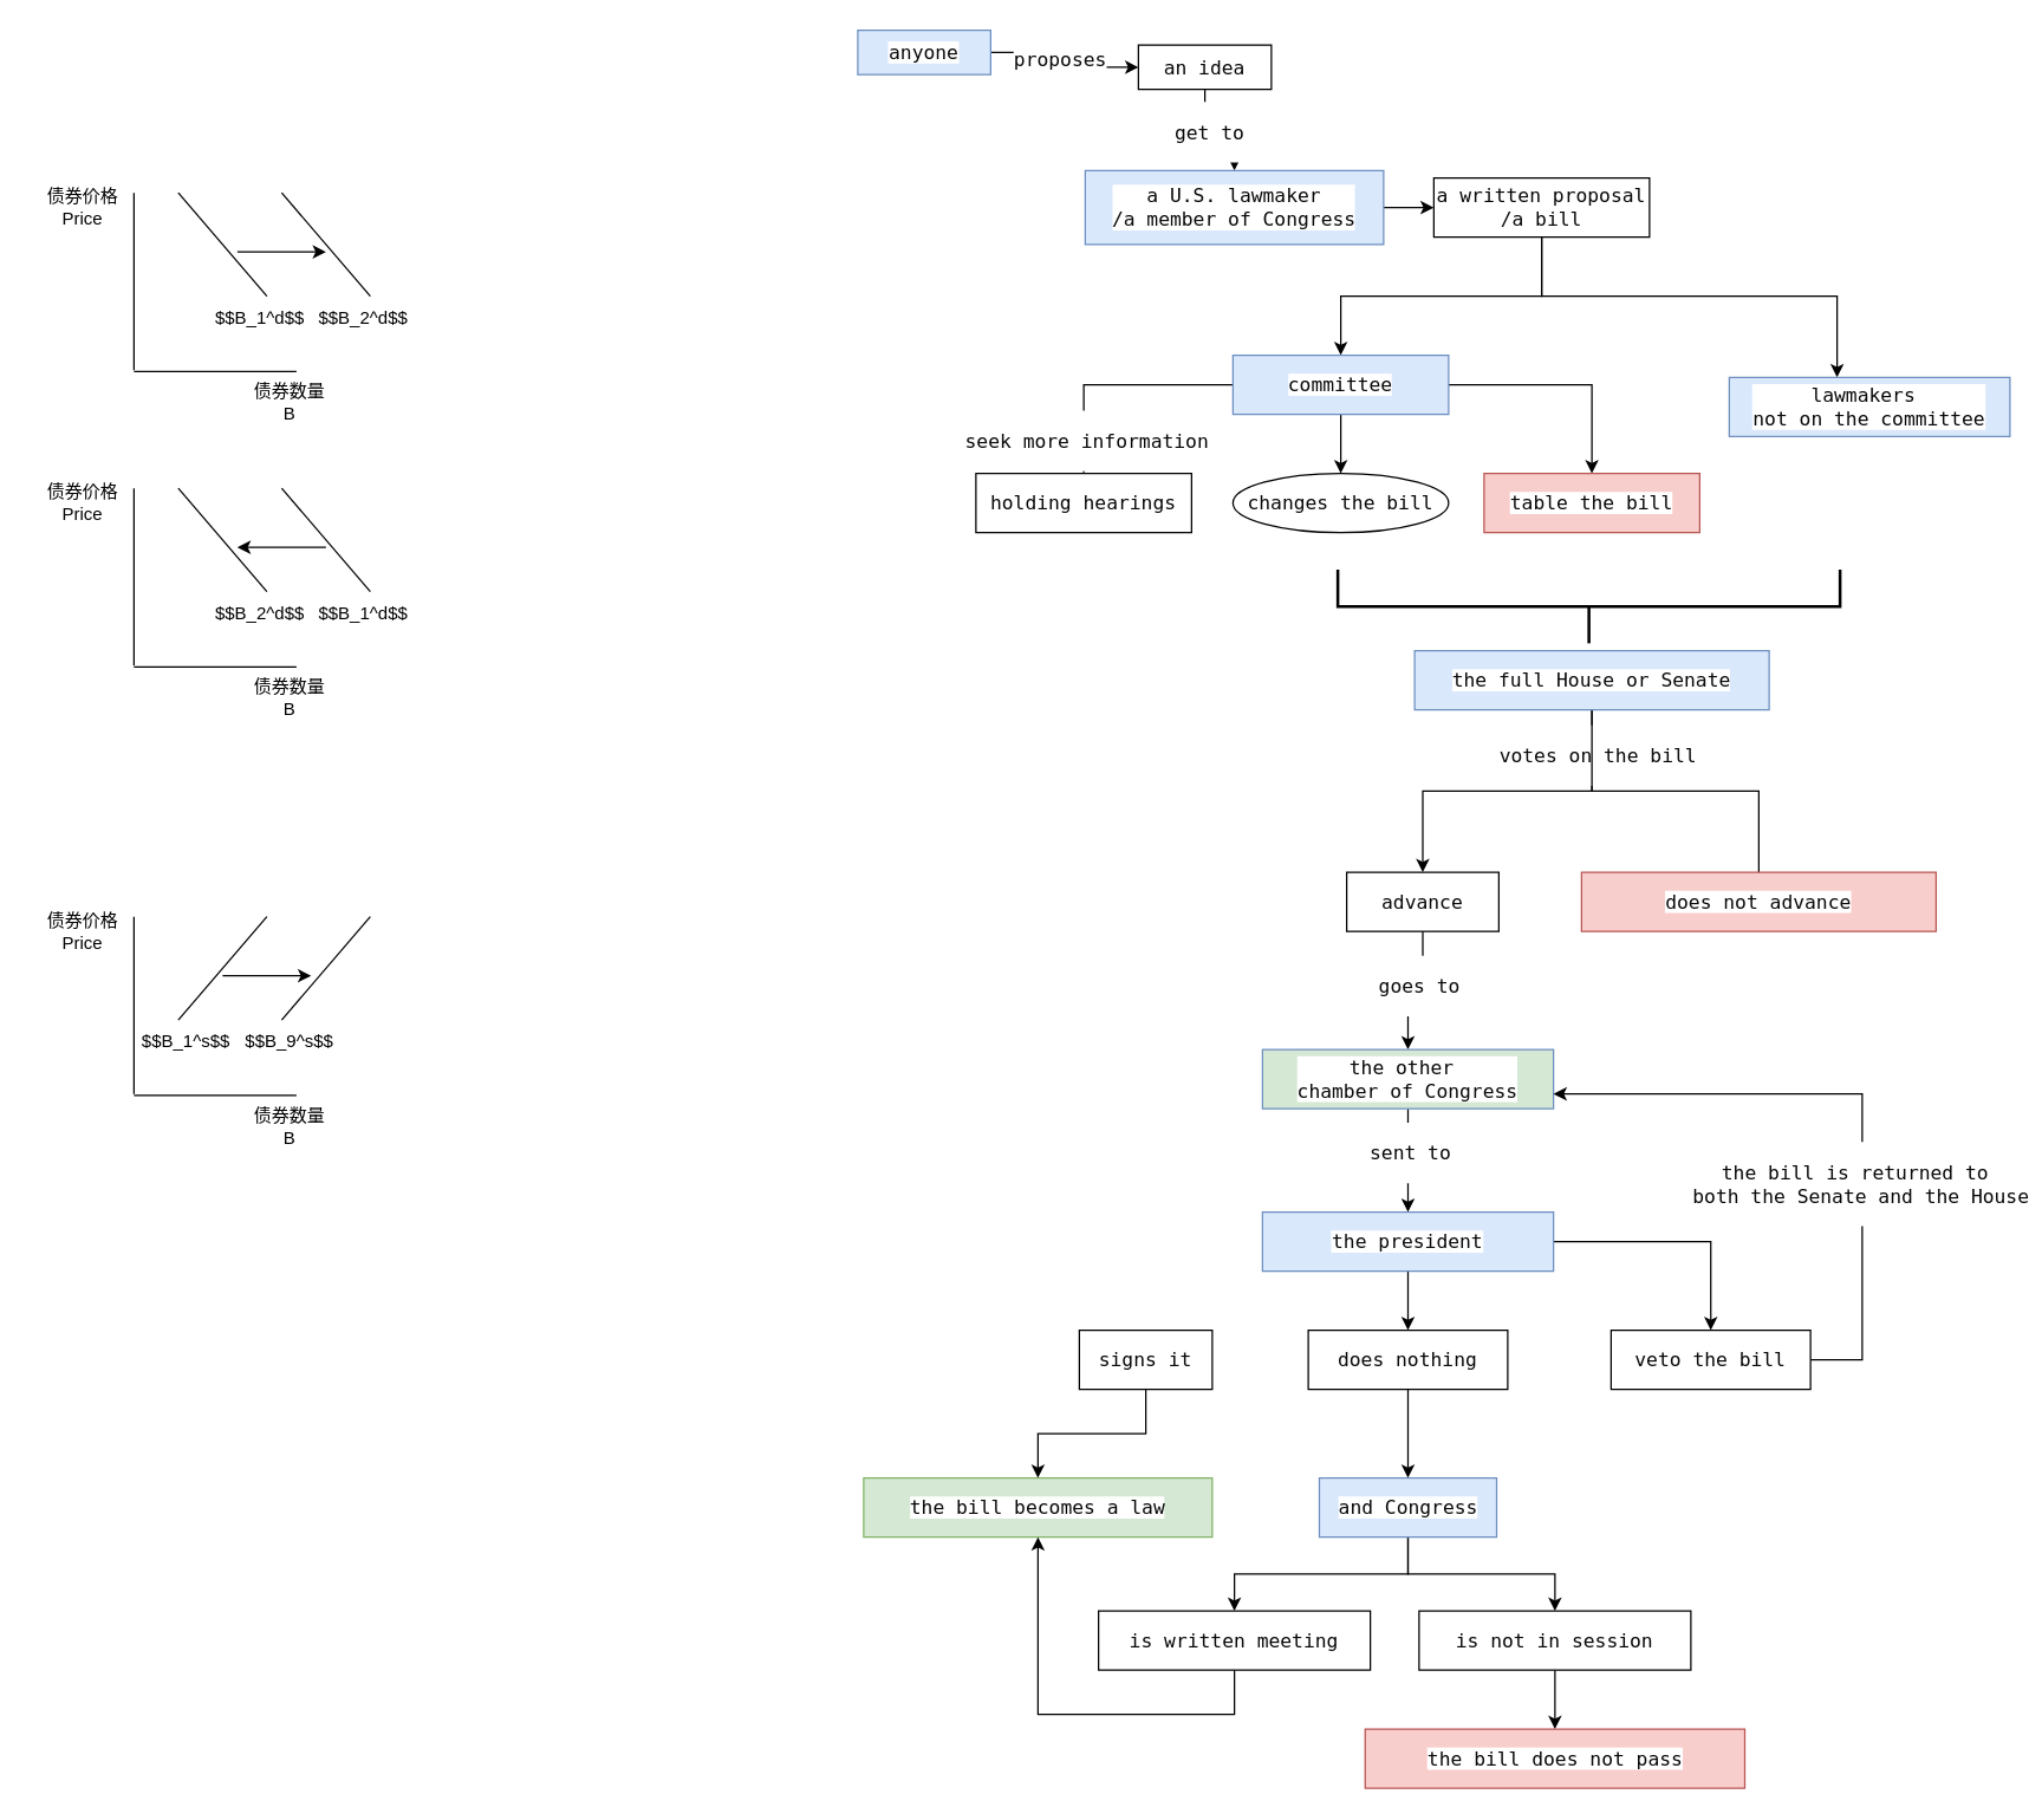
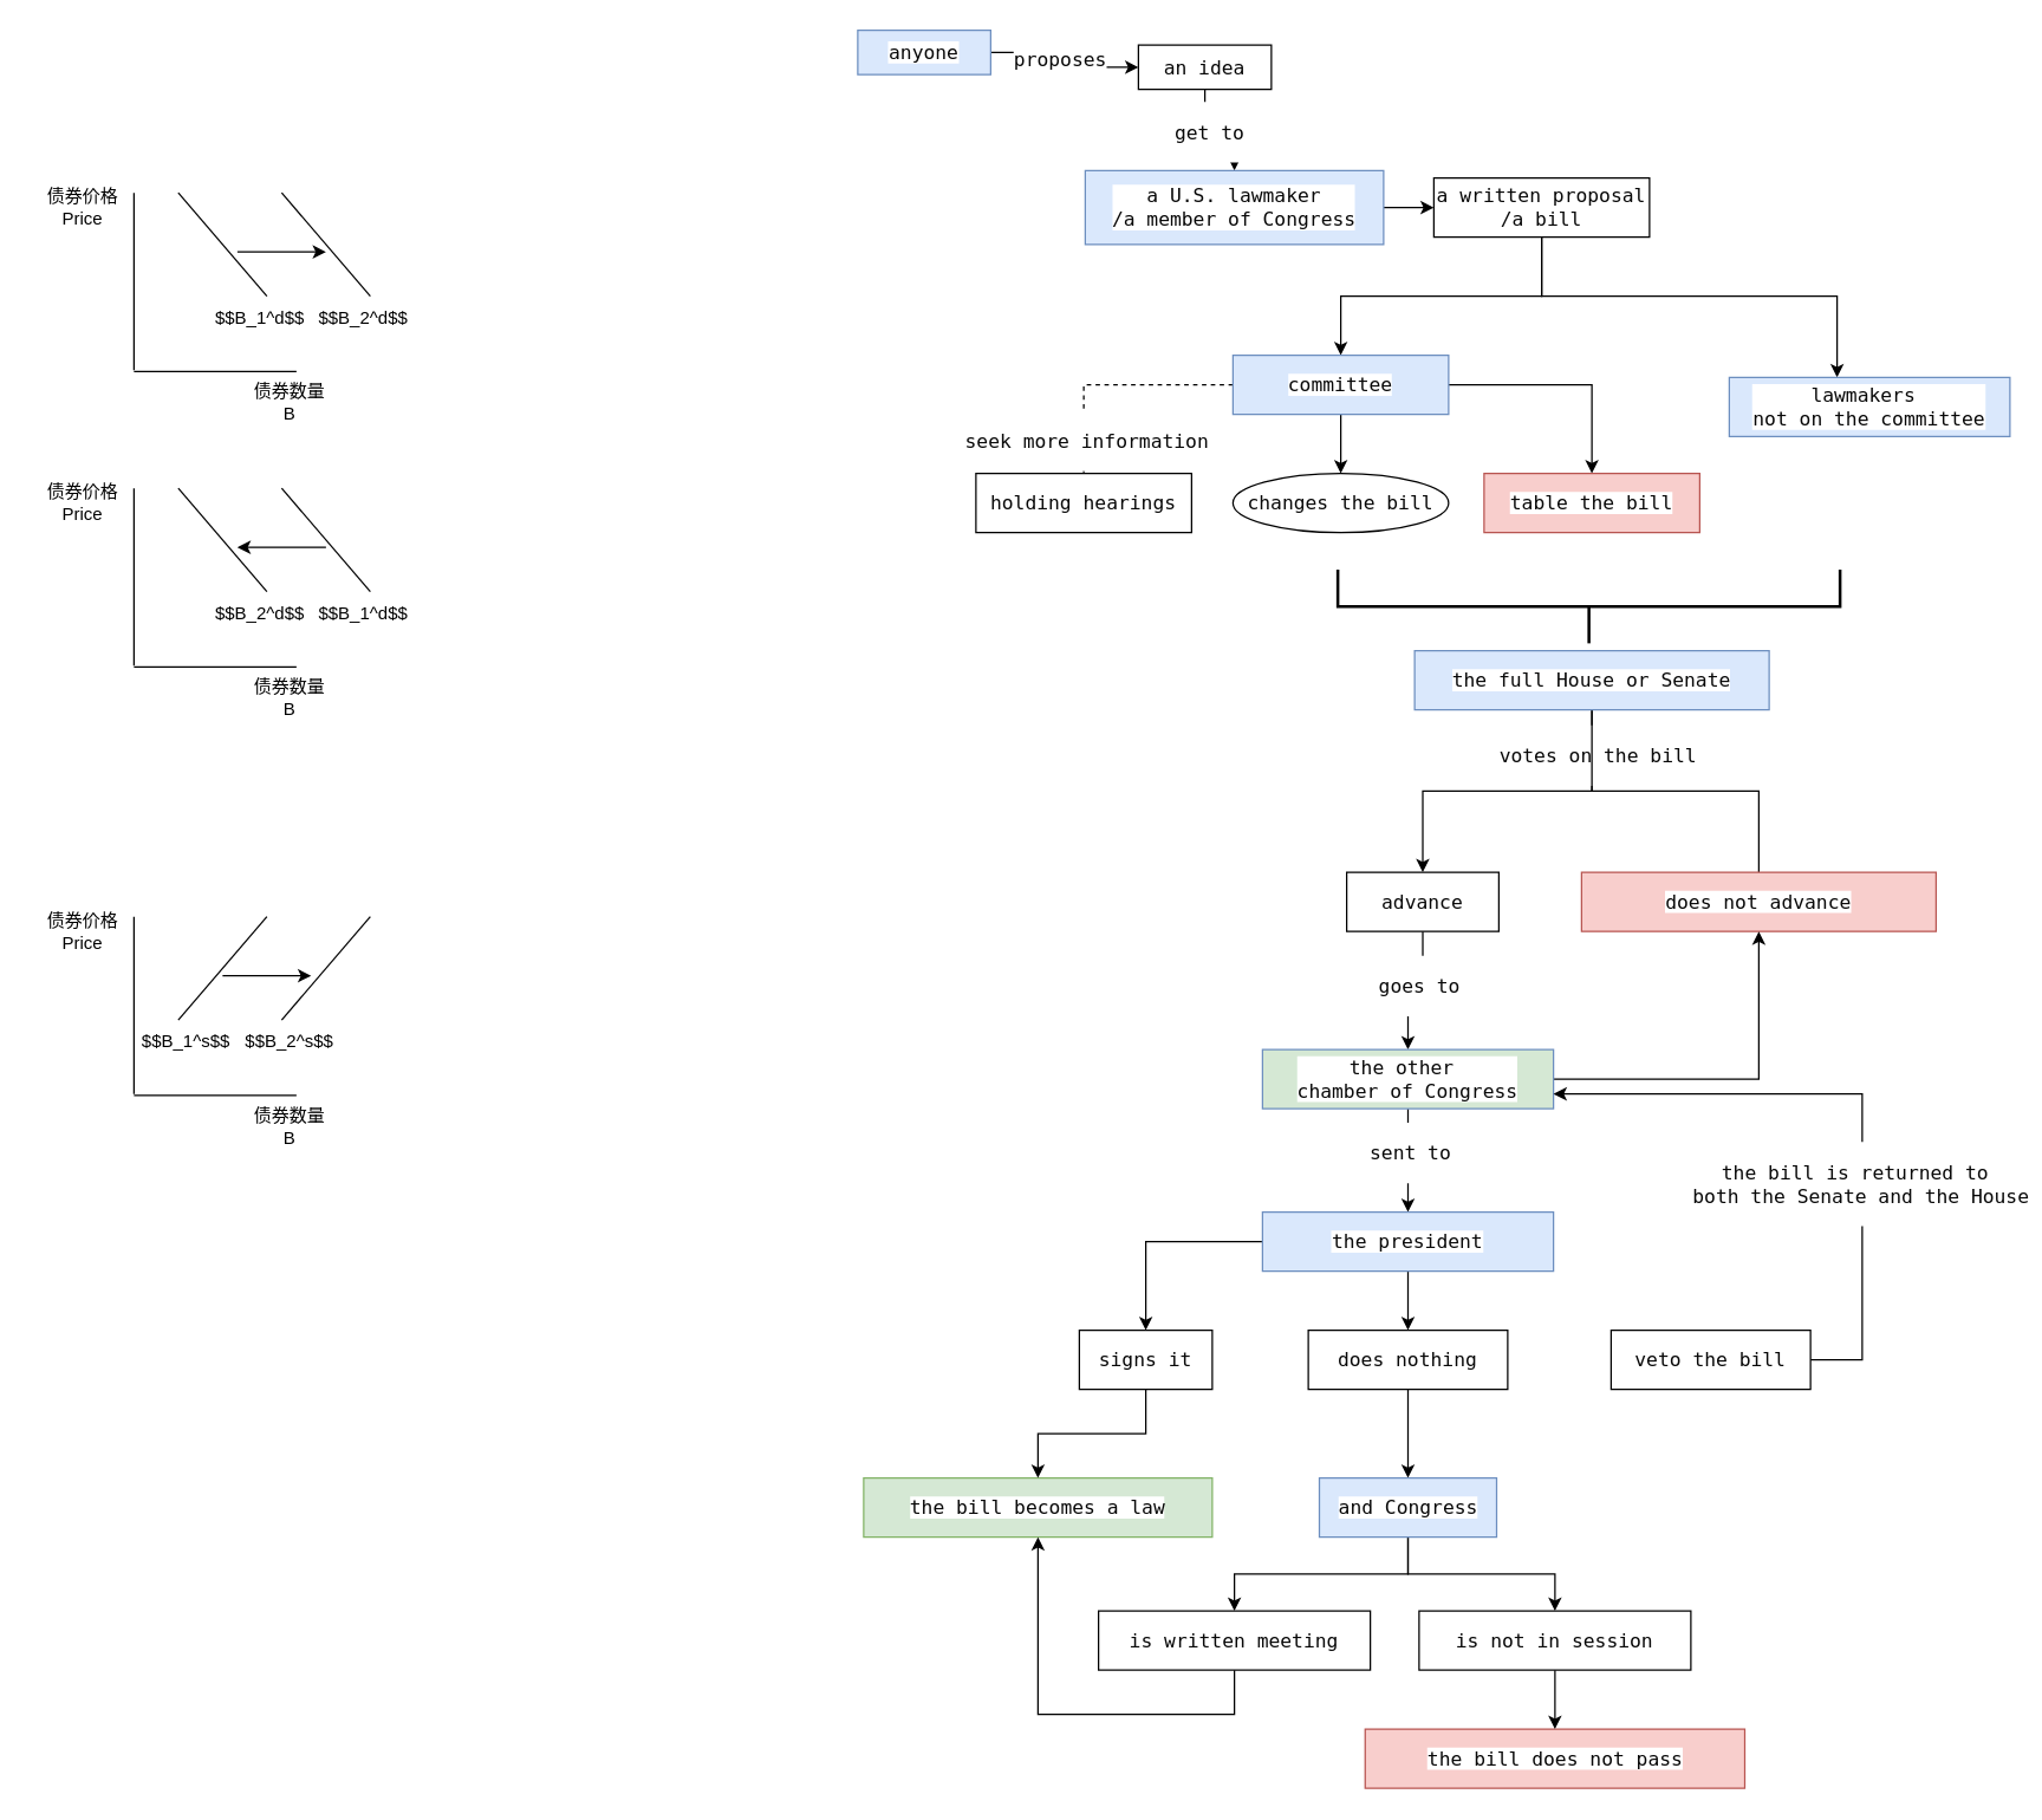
- <mxCell id="40" value="" style="edgeStyle=orthogonalEdgeStyle;rounded=0;orthogonalLoop=1;jettySize=auto;html=1;" edge="1" parent="1" source="44" target="45"><mxGeometry relative="1" as="geometry" /></mxCell>
+ <mxCell id="40" value="" style="edgeStyle=orthogonalEdgeStyle;rounded=0;orthogonalLoop=1;jettySize=auto;html=1;dashed=1;" edge="1" parent="1" source="44" target="45"><mxGeometry relative="1" as="geometry" /></mxCell>
- <mxCell id="25" value="$$B_9^s$$" style="text;html=1;align=center;verticalAlign=middle;resizable=0;points=[];autosize=1;strokeColor=none;fillColor=none;" parent="1" vertex="1"><mxGeometry x="150" y="690" width="90" height="30" as="geometry" /></mxCell>
+ <mxCell id="25" value="$$B_2^s$$" style="text;html=1;align=center;verticalAlign=middle;resizable=0;points=[];autosize=1;strokeColor=none;fillColor=none;" parent="1" vertex="1"><mxGeometry x="150" y="690" width="90" height="30" as="geometry" /></mxCell>
+ <mxCell id="60" style="edgeStyle=orthogonalEdgeStyle;rounded=0;orthogonalLoop=1;jettySize=auto;html=1;entryX=0.5;entryY=1;entryDx=0;entryDy=0;" edge="1" parent="1" source="61" target="57"><mxGeometry relative="1" as="geometry" /></mxCell>
- <mxCell id="62" style="edgeStyle=orthogonalEdgeStyle;rounded=0;orthogonalLoop=1;jettySize=auto;html=1;" edge="1" parent="1" source="64" target="73"><mxGeometry relative="1" as="geometry" /></mxCell>
+ <mxCell id="62" style="edgeStyle=orthogonalEdgeStyle;rounded=0;orthogonalLoop=1;jettySize=auto;html=1;" edge="1" parent="1" source="64" target="68"><mxGeometry relative="1" as="geometry" /></mxCell>
